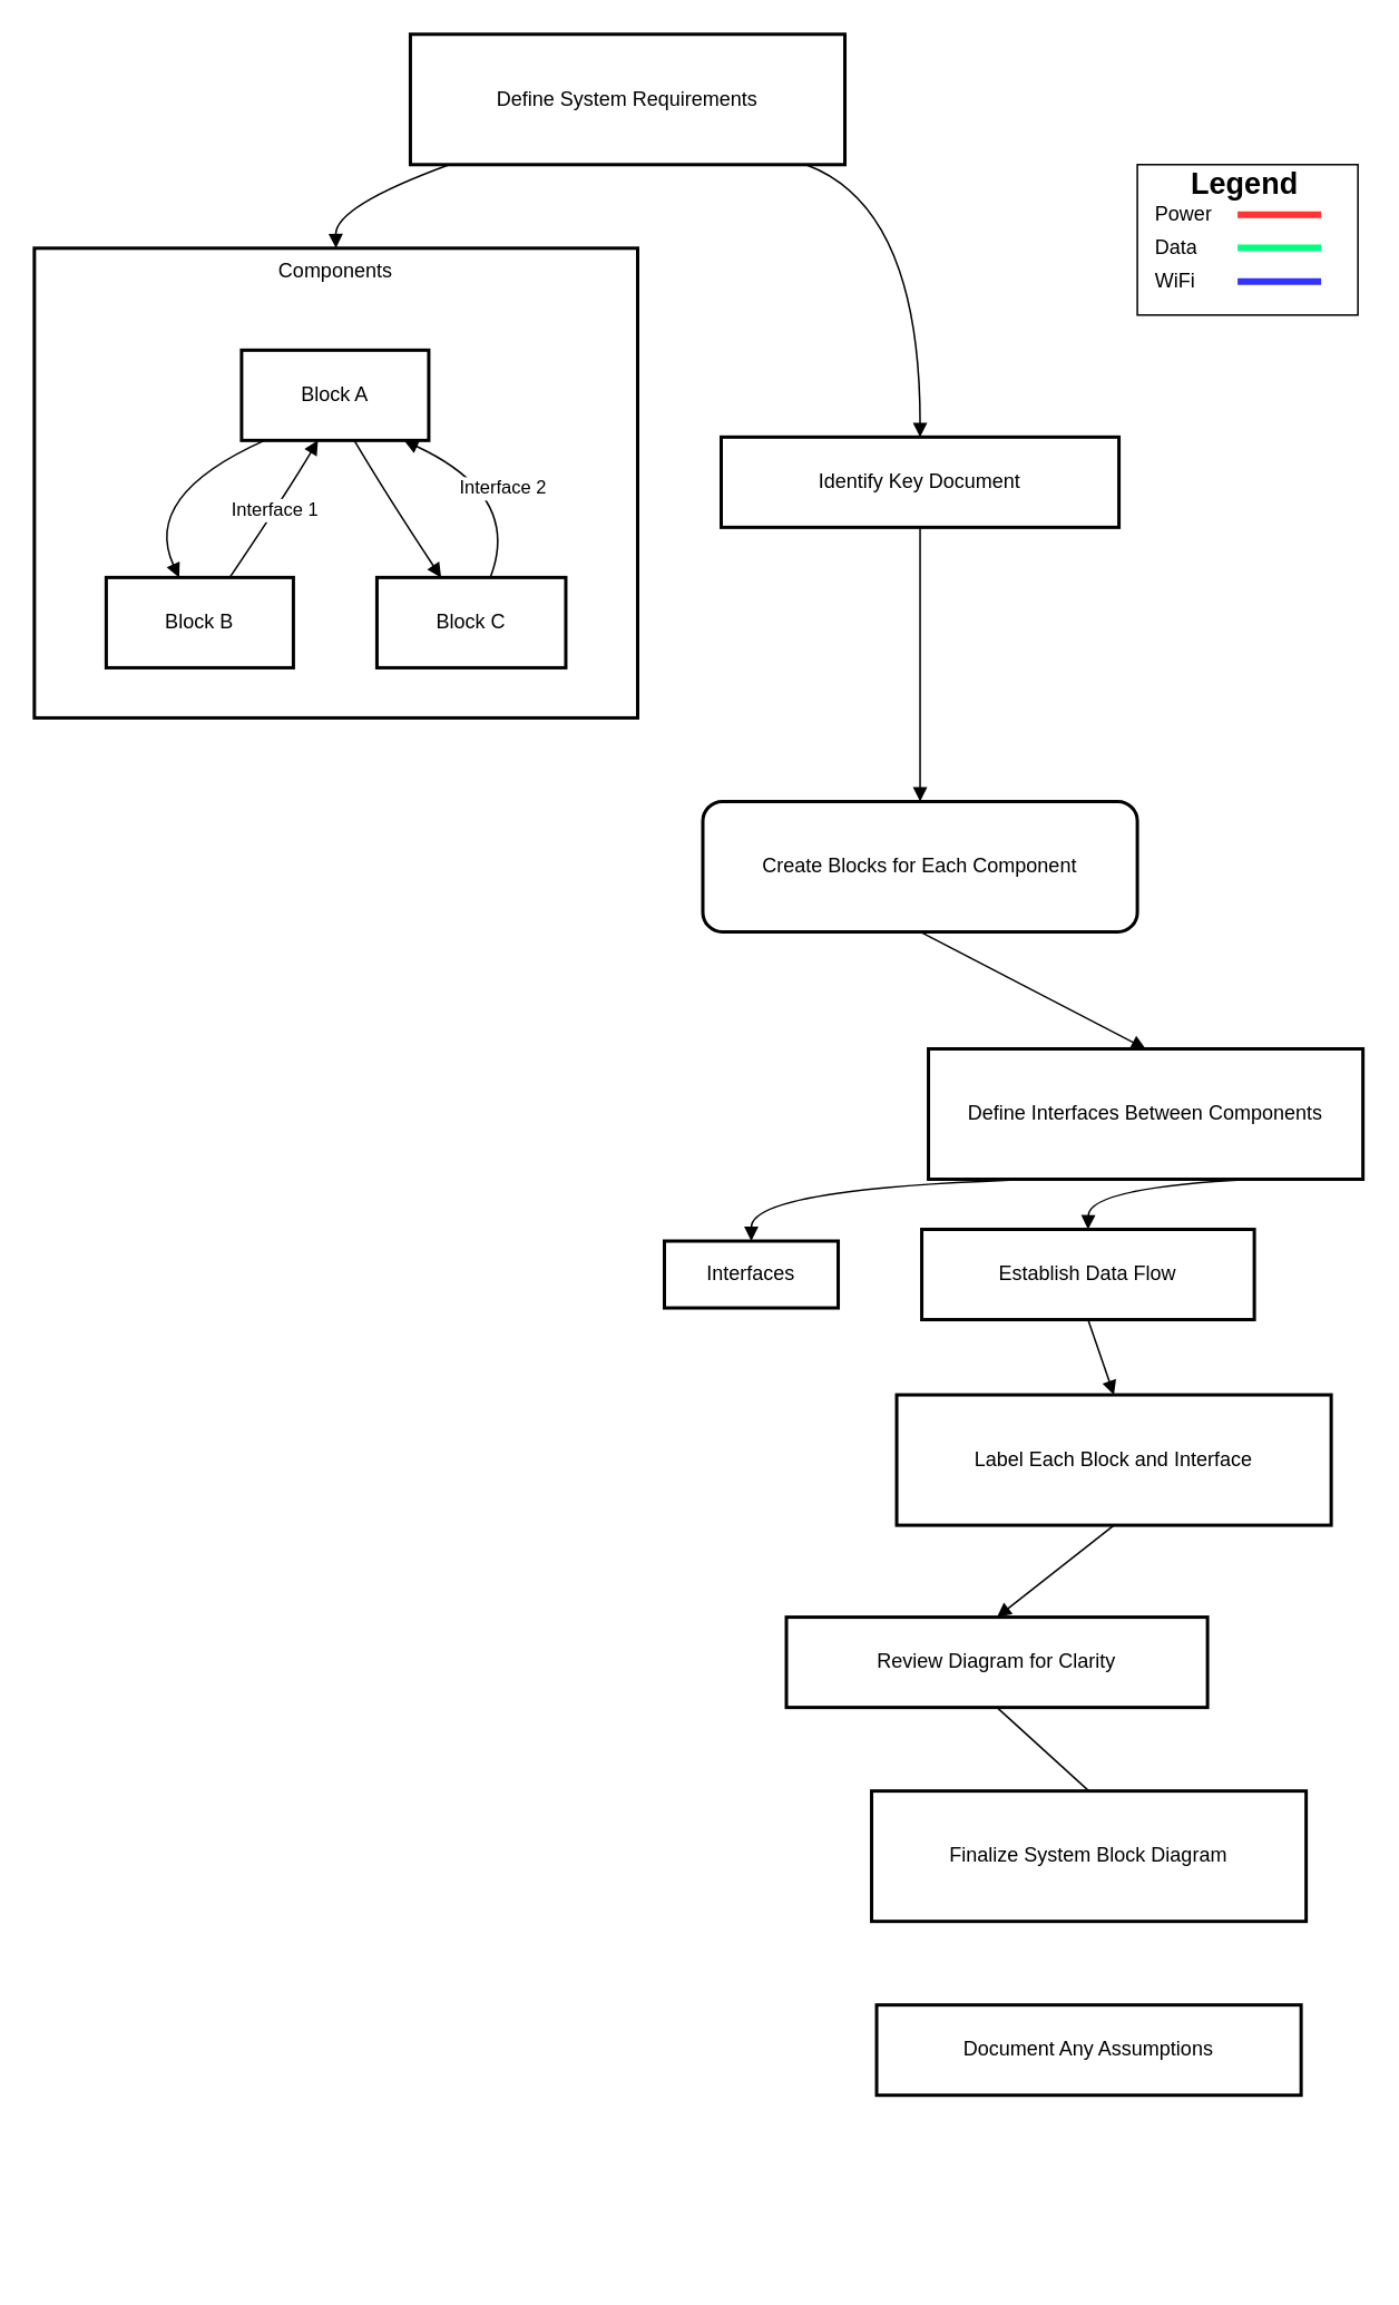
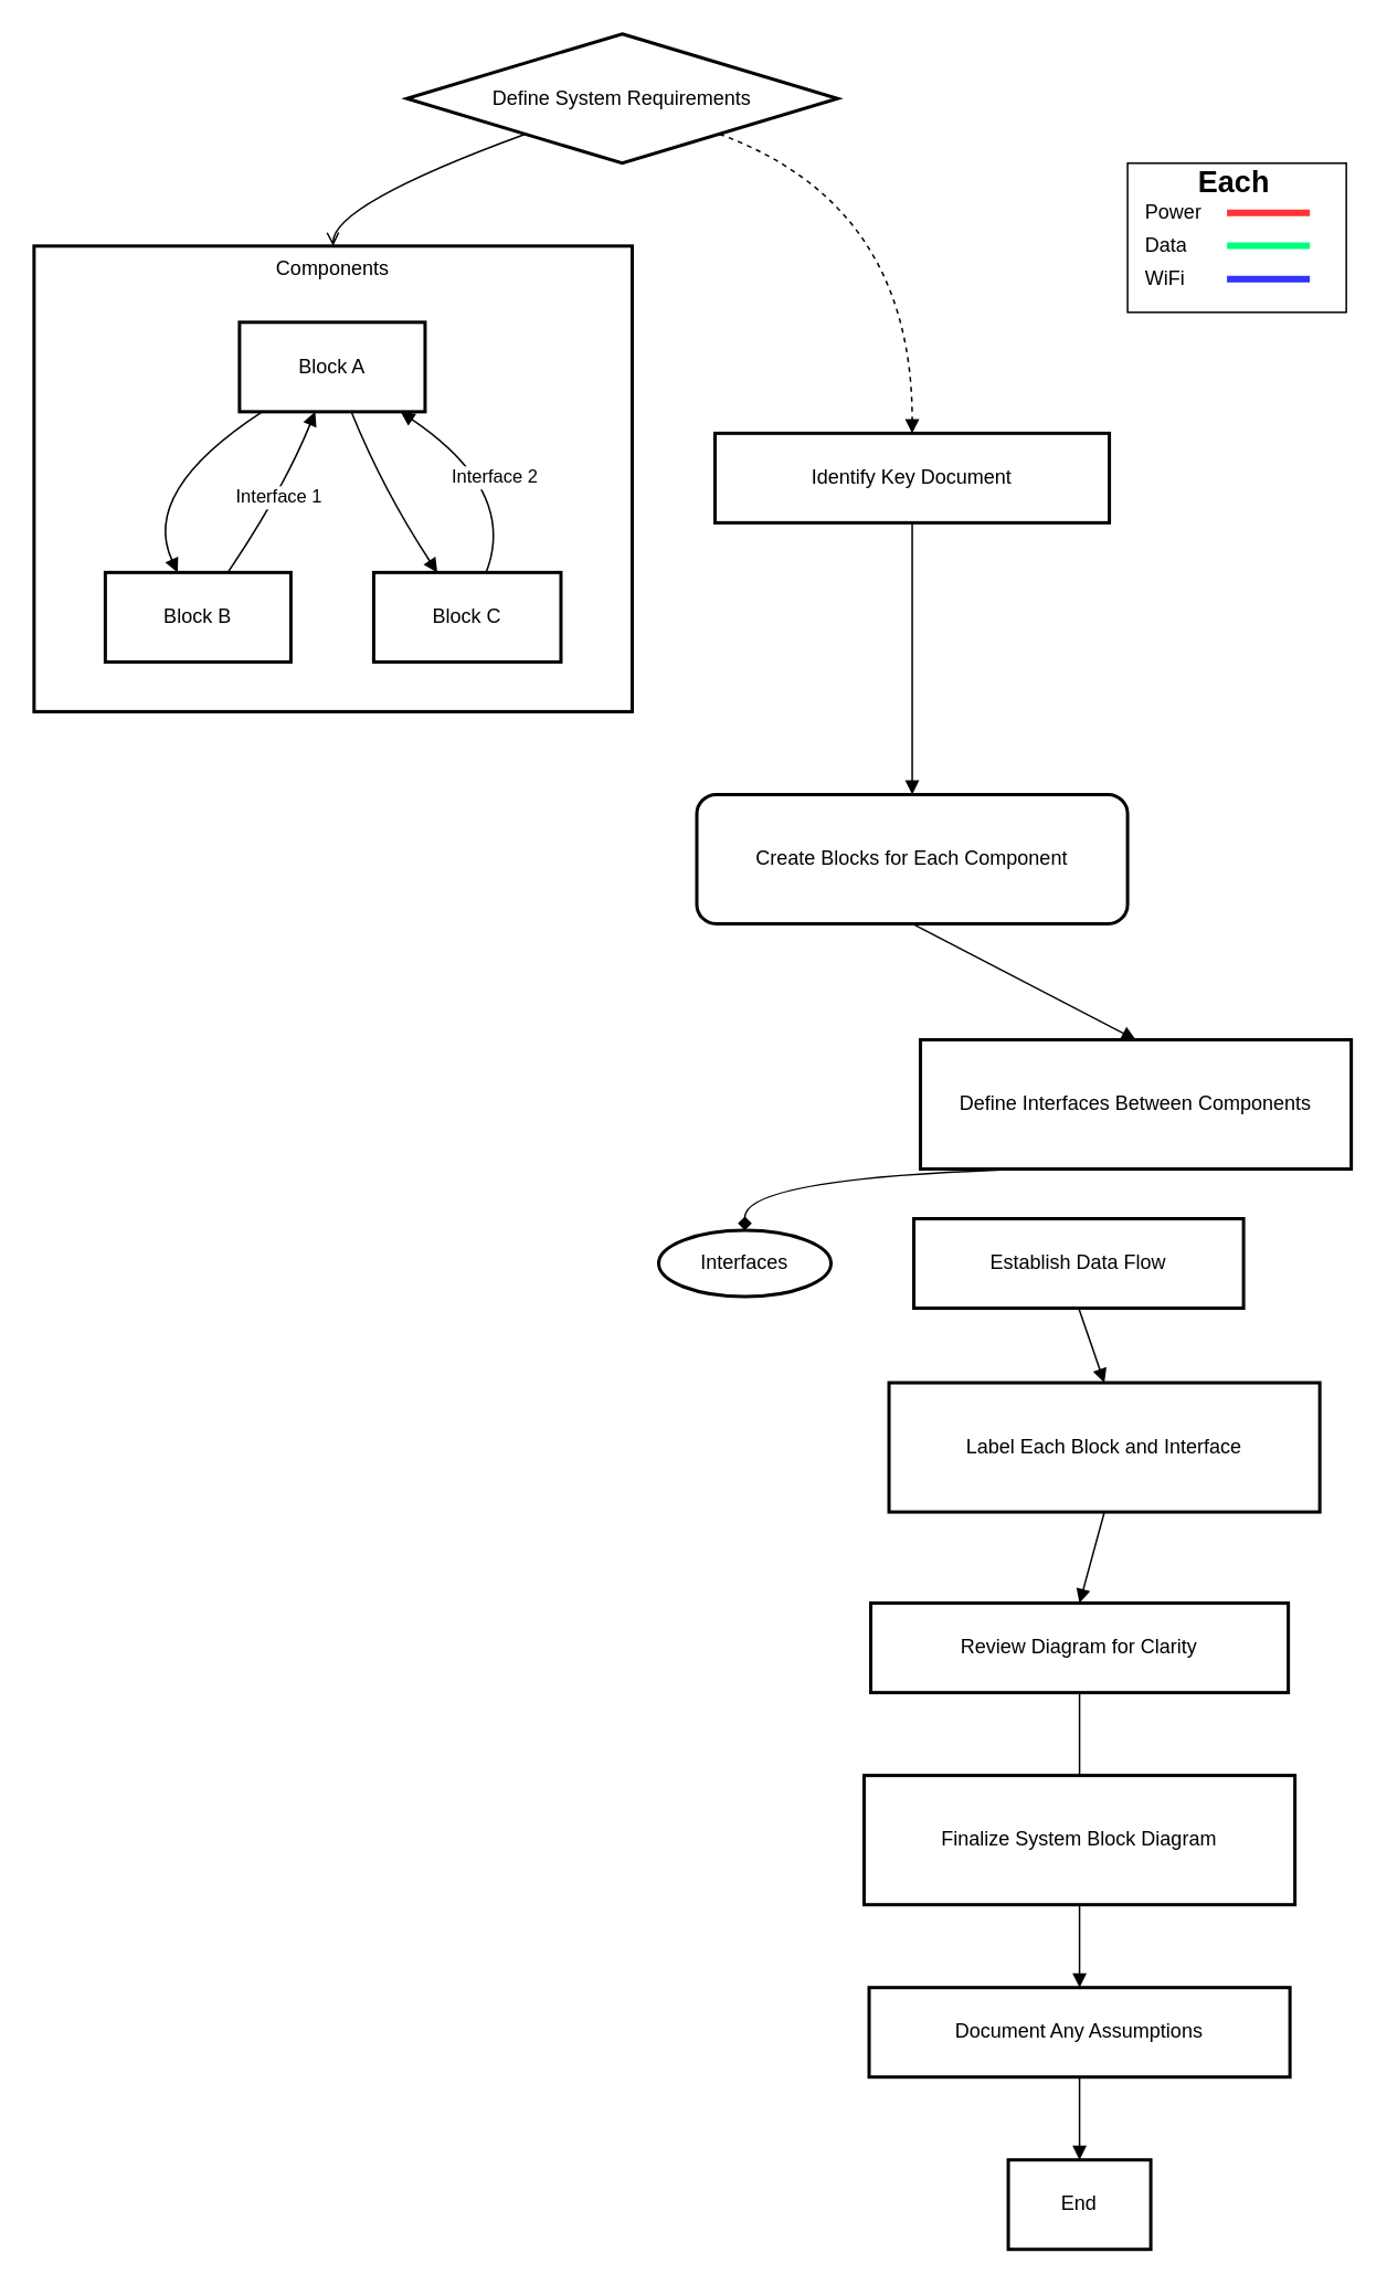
- <mxCell id="12" value="Define System Requirements" style="whiteSpace=wrap;strokeWidth=2;" parent="1" vertex="1"><mxGeometry x="245" y="20" width="260" height="78" as="geometry" /></mxCell>
+ <mxCell id="12" value="Define System Requirements" style="rhombus;whiteSpace=wrap;strokeWidth=2;" parent="1" vertex="1"><mxGeometry x="245" y="20" width="260" height="78" as="geometry" /></mxCell>
- <mxCell id="40" value="&lt;font style=&quot;font-size: 18px;&quot;&gt;Legend&lt;/font&gt;" style="text;strokeColor=none;fillColor=none;html=1;fontSize=24;fontStyle=1;verticalAlign=middle;align=center;" vertex="1" parent="1"><mxGeometry x="694" y="88" width="100" height="40" as="geometry" /></mxCell>
+ <mxCell id="40" value="&lt;font style=&quot;font-size: 18px;&quot;&gt;Each&lt;/font&gt;" style="text;strokeColor=none;fillColor=none;html=1;fontSize=24;fontStyle=1;verticalAlign=middle;align=center;" vertex="1" parent="1"><mxGeometry x="694" y="88" width="100" height="40" as="geometry" /></mxCell>
- <mxCell id="32" value="" style="curved=1;startArrow=none;endArrow=block;exitX=0.09;exitY=1;entryX=0.5;entryY=0;" parent="1" source="12" target="4" edge="1"><mxGeometry relative="1" as="geometry"><Array as="points"><mxPoint x="200" y="123" /></Array></mxGeometry></mxCell>
+ <mxCell id="32" value="" style="curved=1;startArrow=none;endArrow=open;exitX=0.09;exitY=1;entryX=0.5;entryY=0;" parent="1" source="12" target="4" edge="1"><mxGeometry relative="1" as="geometry"><Array as="points"><mxPoint x="200" y="123" /></Array></mxGeometry></mxCell>
- <mxCell id="22" value="" style="curved=1;startArrow=none;endArrow=block;exitX=0.91;exitY=1;entryX=0.5;entryY=0;" parent="1" source="12" target="13" edge="1"><mxGeometry relative="1" as="geometry"><Array as="points"><mxPoint x="550" y="123" /></Array></mxGeometry></mxCell>
+ <mxCell id="22" value="" style="curved=1;startArrow=none;endArrow=block;exitX=0.91;exitY=1;entryX=0.5;entryY=0;dashed=1;" parent="1" source="12" target="13" edge="1"><mxGeometry relative="1" as="geometry"><Array as="points"><mxPoint x="550" y="123" /></Array></mxGeometry></mxCell>
- <mxCell id="5" value="Block A" style="whiteSpace=wrap;strokeWidth=2;" parent="4" vertex="1"><mxGeometry x="124" y="61" width="112" height="54" as="geometry" /></mxCell>
+ <mxCell id="5" value="Block A" style="whiteSpace=wrap;strokeWidth=2;" parent="4" vertex="1"><mxGeometry x="124" y="46" width="112" height="54" as="geometry" /></mxCell>
- <mxCell id="25" value="" style="curved=1;startArrow=none;endArrow=block;exitX=0.74;exitY=0.99;entryX=0.5;entryY=-0.01;" parent="1" source="15" target="16" edge="1"><mxGeometry relative="1" as="geometry"><Array as="points"><mxPoint x="651" y="710" /></Array></mxGeometry></mxCell>
- <mxCell id="31" value="" style="curved=1;startArrow=none;endArrow=block;exitX=0.26;exitY=0.99;entryX=0.5;entryY=-0.01;" parent="1" source="15" target="3" edge="1"><mxGeometry relative="1" as="geometry"><Array as="points"><mxPoint x="449" y="710" /></Array></mxGeometry></mxCell>
+ <mxCell id="31" value="" style="curved=1;startArrow=none;endArrow=diamond;exitX=0.26;exitY=0.99;entryX=0.5;entryY=-0.01;" parent="1" source="15" target="3" edge="1"><mxGeometry relative="1" as="geometry"><Array as="points"><mxPoint x="449" y="710" /></Array></mxGeometry></mxCell>
- <mxCell id="3" value="Interfaces" style="whiteSpace=wrap;strokeWidth=2;" parent="1" vertex="1"><mxGeometry x="397" y="742" width="104" height="40" as="geometry" /></mxCell>
+ <mxCell id="3" value="Interfaces" style="ellipse;whiteSpace=wrap;strokeWidth=2;" parent="1" vertex="1"><mxGeometry x="397" y="742" width="104" height="40" as="geometry" /></mxCell>
- <mxCell id="18" value="Review Diagram for Clarity" style="whiteSpace=wrap;strokeWidth=2;" parent="1" vertex="1"><mxGeometry x="470" y="967" width="252" height="54" as="geometry" /></mxCell>
+ <mxCell id="18" value="Review Diagram for Clarity" style="whiteSpace=wrap;strokeWidth=2;" parent="1" vertex="1"><mxGeometry x="525" y="967" width="252" height="54" as="geometry" /></mxCell>
+ <mxCell id="29" value="" style="curved=1;startArrow=none;endArrow=block;exitX=0.5;exitY=0.99;entryX=0.5;entryY=-0.01;" parent="1" source="19" target="20" edge="1"><mxGeometry relative="1" as="geometry"><Array as="points" /></mxGeometry></mxCell>
+ <mxCell id="30" value="" style="curved=1;startArrow=none;endArrow=block;exitX=0.5;exitY=0.99;entryX=0.5;entryY=-0.01;" parent="1" source="20" target="21" edge="1"><mxGeometry relative="1" as="geometry"><Array as="points" /></mxGeometry></mxCell>
+ <mxCell id="21" value="End" style="whiteSpace=wrap;strokeWidth=2;" parent="1" vertex="1"><mxGeometry x="608" y="1303" width="86" height="54" as="geometry" /></mxCell>
